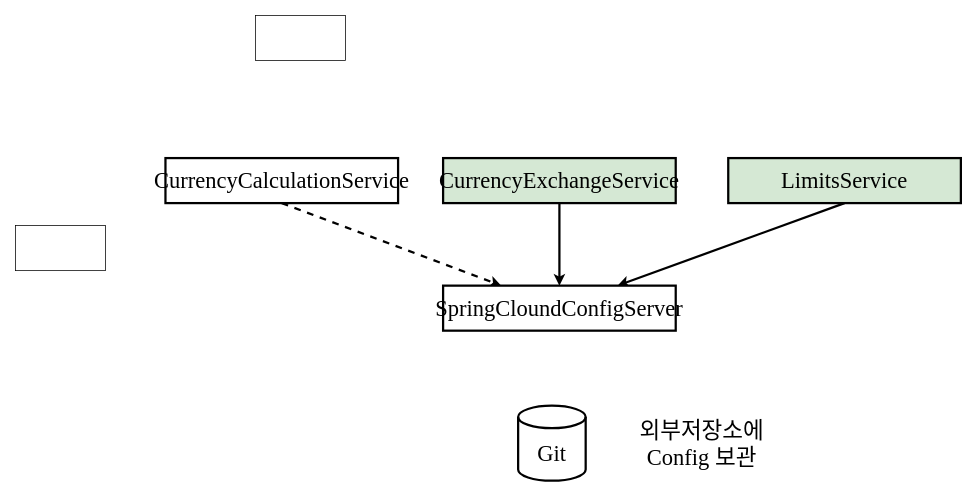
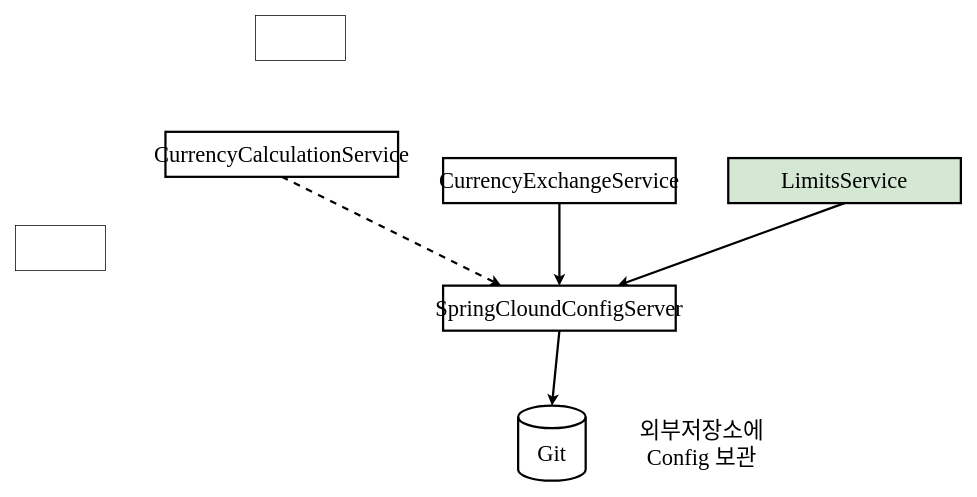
- <mxCell id="5" value="CurrencyCalculationService" style="rounded=0;whiteSpace=wrap;html=1;fontFamily=빙그레 싸만코체;fontSource=https%3A%2F%2Fcdn.jsdelivr.net%2Fgh%2Fprojectnoonnu%2Fnoonfonts_20-10%401.0%2FBinggraeSamanco-Bold.woff;fontSize=30;strokeWidth=3;" vertex="1" parent="1"><mxGeometry x="220" y="210" width="310" height="60" as="geometry" /></mxCell>
+ <mxCell id="5" value="CurrencyCalculationService" style="rounded=0;whiteSpace=wrap;html=1;fontFamily=빙그레 싸만코체;fontSource=https%3A%2F%2Fcdn.jsdelivr.net%2Fgh%2Fprojectnoonnu%2Fnoonfonts_20-10%401.0%2FBinggraeSamanco-Bold.woff;fontSize=30;strokeWidth=3;" vertex="1" parent="1"><mxGeometry x="220" y="175" width="310" height="60" as="geometry" /></mxCell>
- <mxCell id="7" value="CurrencyExchangeService" style="rounded=0;whiteSpace=wrap;html=1;fontFamily=빙그레 싸만코체;fontSource=https%3A%2F%2Fcdn.jsdelivr.net%2Fgh%2Fprojectnoonnu%2Fnoonfonts_20-10%401.0%2FBinggraeSamanco-Bold.woff;fontSize=30;strokeWidth=3;fillColor=#d5e8d4;" vertex="1" parent="1"><mxGeometry x="590" y="210" width="310" height="60" as="geometry" /></mxCell>
+ <mxCell id="7" value="CurrencyExchangeService" style="rounded=0;whiteSpace=wrap;html=1;fontFamily=빙그레 싸만코체;fontSource=https%3A%2F%2Fcdn.jsdelivr.net%2Fgh%2Fprojectnoonnu%2Fnoonfonts_20-10%401.0%2FBinggraeSamanco-Bold.woff;fontSize=30;strokeWidth=3;" vertex="1" parent="1"><mxGeometry x="590" y="210" width="310" height="60" as="geometry" /></mxCell>
+ <mxCell id="10" style="edgeStyle=none;html=1;exitX=0.5;exitY=1;exitDx=0;exitDy=0;entryX=0.5;entryY=0;entryDx=0;entryDy=0;entryPerimeter=0;fontFamily=빙그레 싸만코체;fontSource=https%3A%2F%2Fcdn.jsdelivr.net%2Fgh%2Fprojectnoonnu%2Fnoonfonts_20-10%401.0%2FBinggraeSamanco-Bold.woff;fontSize=30;strokeWidth=3;" edge="1" parent="1" source="11" target="12"><mxGeometry relative="1" as="geometry" /></mxCell>
